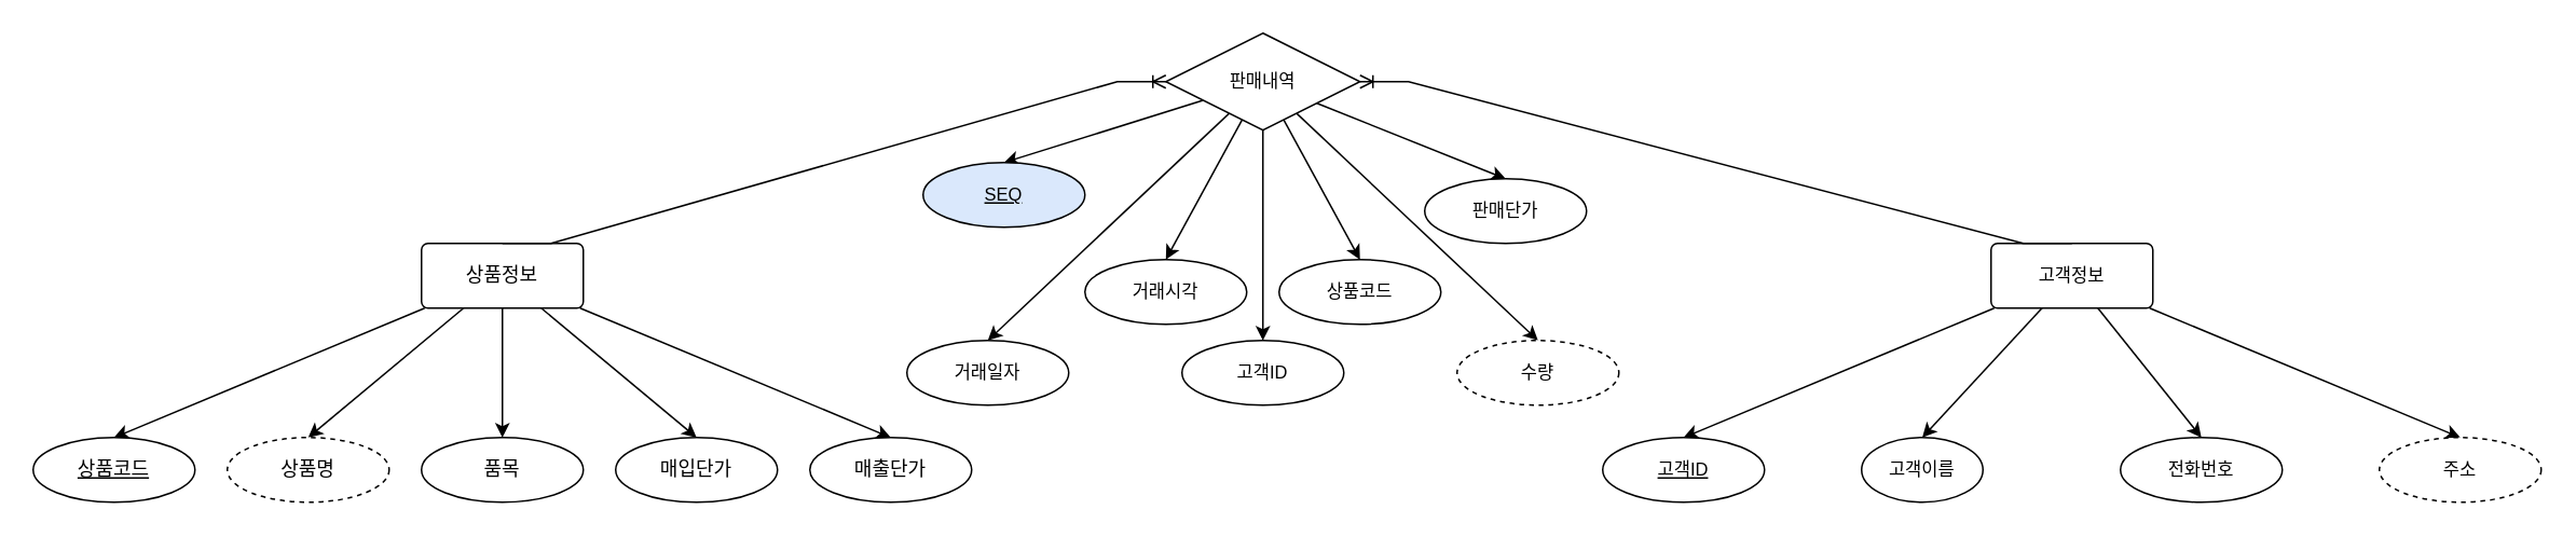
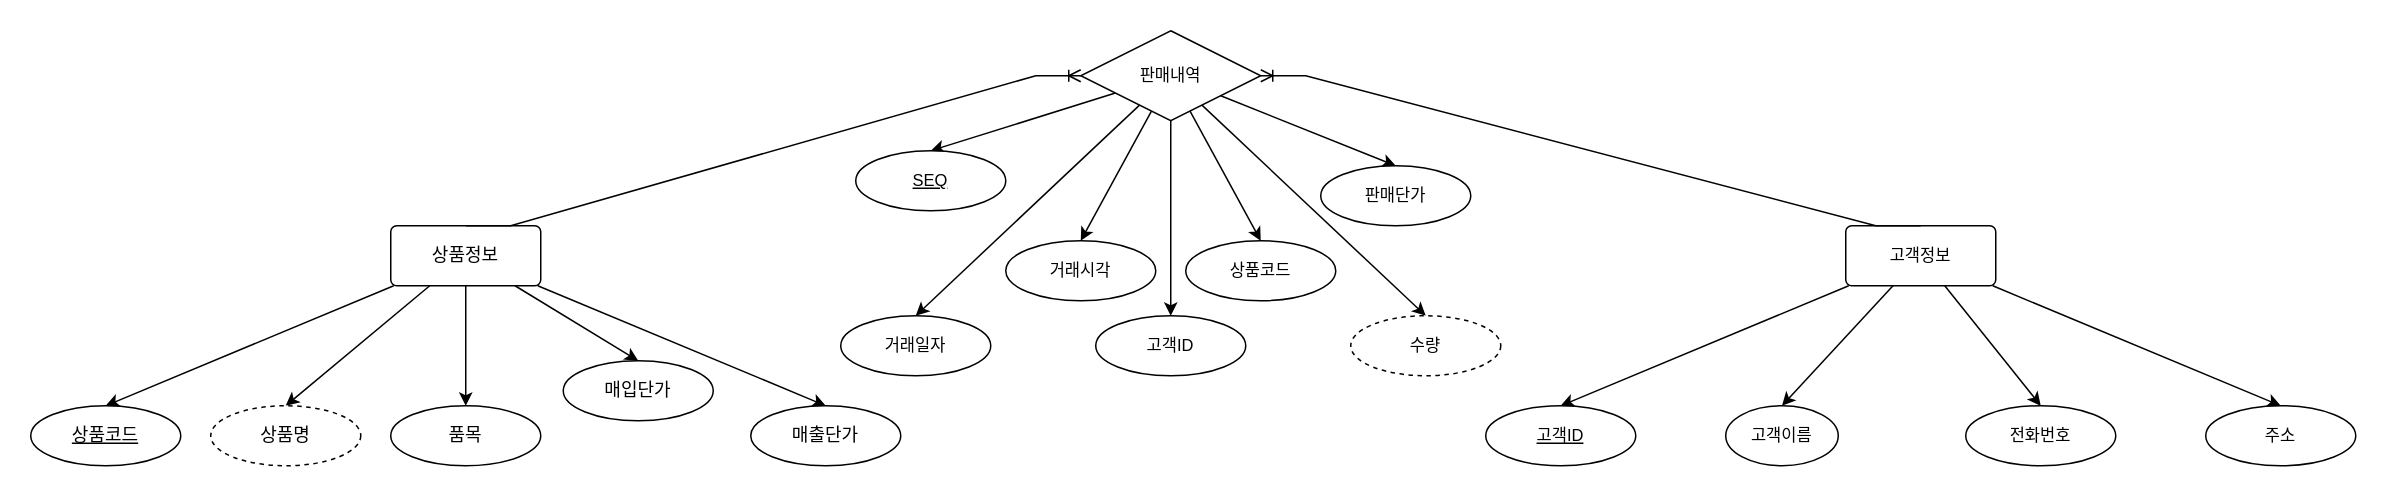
- <mxCell id="38" value="SEQ" style="ellipse;whiteSpace=wrap;html=1;align=center;fontStyle=4;fontFamily=Helvetica;fontSize=11;fontColor=default;fillColor=#dae8fc;" vertex="1" parent="1"><mxGeometry x="570" y="100" width="100" height="40" as="geometry" /></mxCell>
+ <mxCell id="38" value="SEQ" style="ellipse;whiteSpace=wrap;html=1;align=center;fontStyle=4;fontFamily=Helvetica;fontSize=11;fontColor=default;" vertex="1" parent="1"><mxGeometry x="570" y="100" width="100" height="40" as="geometry" /></mxCell>
- <mxCell id="11" value="매입단가" style="ellipse;whiteSpace=wrap;html=1;align=center;" vertex="1" parent="1"><mxGeometry x="380" y="270" width="100" height="40" as="geometry" /></mxCell>
+ <mxCell id="11" value="매입단가" style="ellipse;whiteSpace=wrap;html=1;align=center;" vertex="1" parent="1"><mxGeometry x="375" y="240" width="100" height="40" as="geometry" /></mxCell>
- <mxCell id="21" value="주소" style="ellipse;whiteSpace=wrap;html=1;align=center;fontFamily=Helvetica;fontSize=11;fontColor=default;dashed=1;" vertex="1" parent="1"><mxGeometry x="1470" y="270" width="100" height="40" as="geometry" /></mxCell>
+ <mxCell id="21" value="주소" style="ellipse;whiteSpace=wrap;html=1;align=center;fontFamily=Helvetica;fontSize=11;fontColor=default;" vertex="1" parent="1"><mxGeometry x="1470" y="270" width="100" height="40" as="geometry" /></mxCell>
